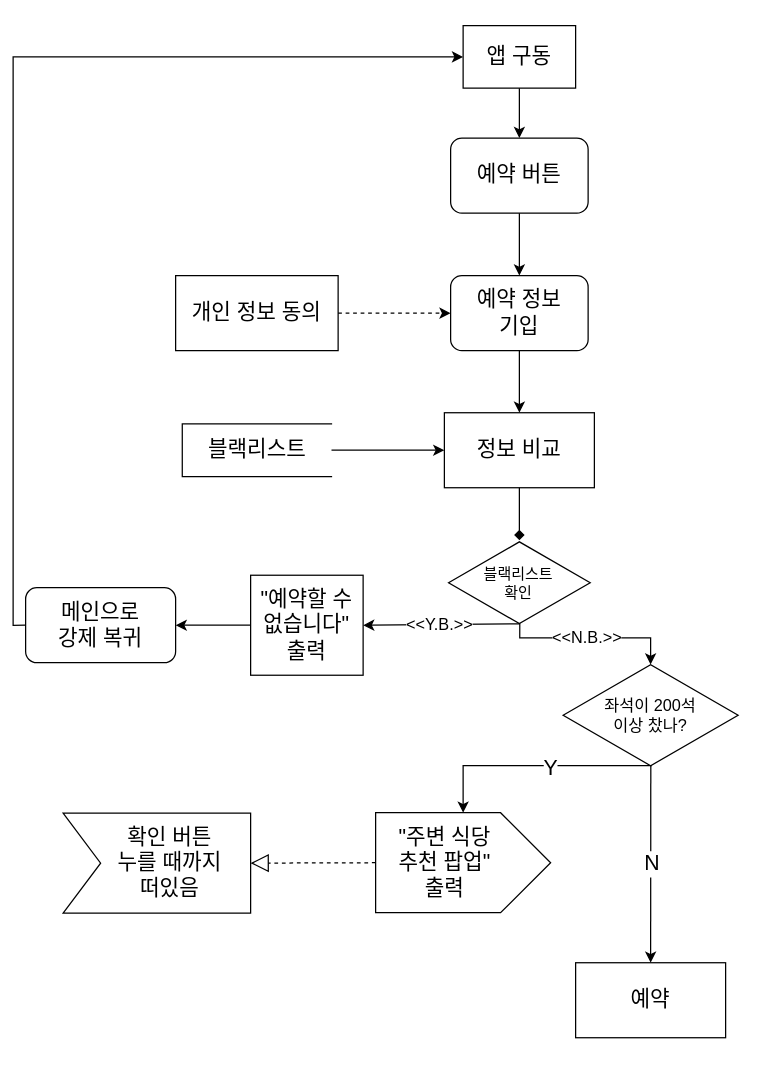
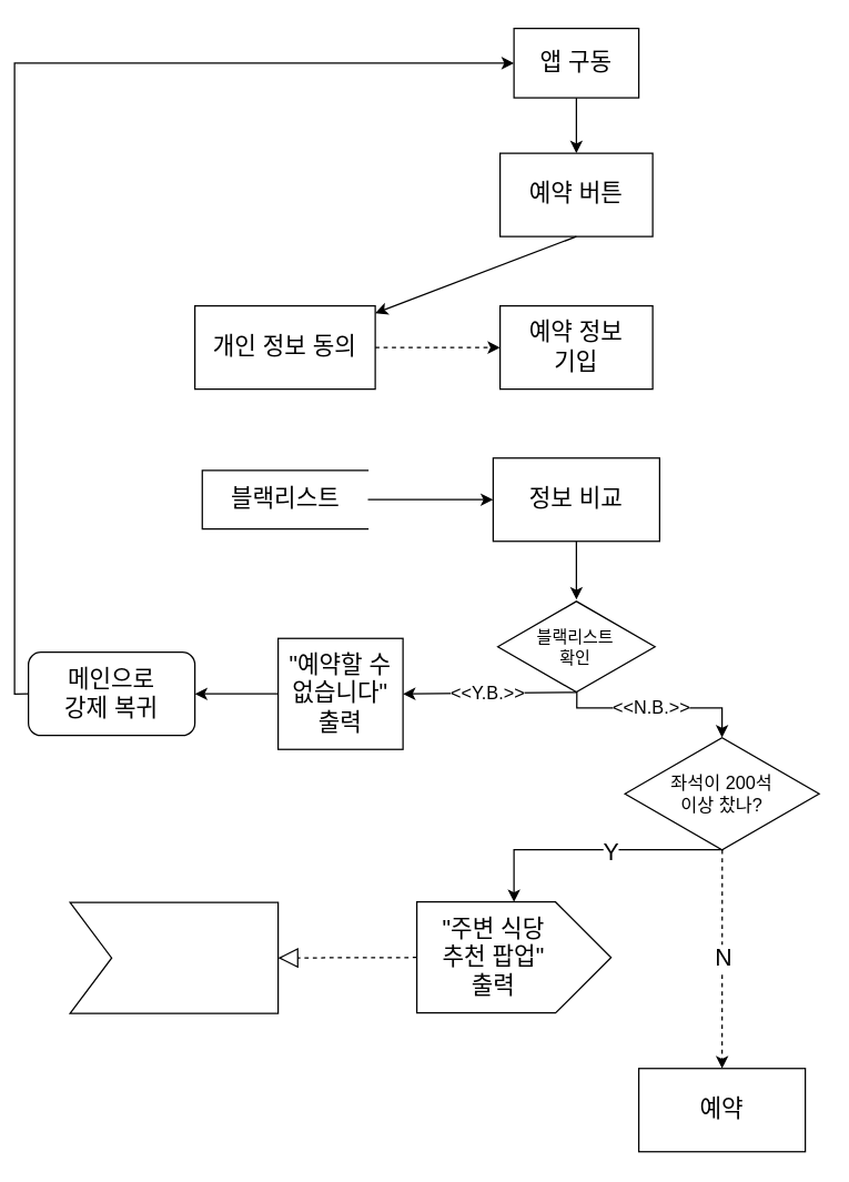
- <mxCell id="3" value="예약 버튼" style="whiteSpace=wrap;html=1;fontSize=17;rounded=1;" vertex="1" parent="1"><mxGeometry x="360" y="110" width="110" height="60" as="geometry" /></mxCell>
+ <mxCell id="3" value="예약 버튼" style="rounded=0;whiteSpace=wrap;html=1;fontSize=17;" vertex="1" parent="1"><mxGeometry x="360" y="110" width="110" height="60" as="geometry" /></mxCell>
- <mxCell id="7" value="" style="endArrow=classic;html=1;rounded=0;fontSize=17;entryX=0.5;entryY=0;entryDx=0;entryDy=0;exitX=0.5;exitY=1;exitDx=0;exitDy=0;" edge="1" parent="1" source="3" target="4"><mxGeometry width="50" height="50" relative="1" as="geometry"><mxPoint x="490" y="230" as="sourcePoint" /><mxPoint x="540" y="180" as="targetPoint" /></mxGeometry></mxCell>
+ <mxCell id="7" value="" style="endArrow=classic;html=1;rounded=0;fontSize=17;exitX=0.5;exitY=1;exitDx=0;exitDy=0;" edge="1" parent="1" source="3" target="5"><mxGeometry width="50" height="50" relative="1" as="geometry"><mxPoint x="490" y="230" as="sourcePoint" /><mxPoint x="540" y="180" as="targetPoint" /></mxGeometry></mxCell>
- <mxCell id="4" value="예약 정보&lt;br&gt;기입" style="whiteSpace=wrap;html=1;fontSize=17;rounded=1;" vertex="1" parent="1"><mxGeometry x="360" y="220" width="110" height="60" as="geometry" /></mxCell>
+ <mxCell id="4" value="예약 정보&lt;br&gt;기입" style="rounded=0;whiteSpace=wrap;html=1;fontSize=17;" vertex="1" parent="1"><mxGeometry x="360" y="220" width="110" height="60" as="geometry" /></mxCell>
- <mxCell id="14" value="" style="endArrow=classic;html=1;rounded=0;fontSize=17;entryX=0.5;entryY=0;entryDx=0;entryDy=0;exitX=0.5;exitY=1;exitDx=0;exitDy=0;" edge="1" parent="1" source="4" target="9"><mxGeometry width="50" height="50" relative="1" as="geometry"><mxPoint x="520" y="360" as="sourcePoint" /><mxPoint x="540" y="390" as="targetPoint" /></mxGeometry></mxCell>
- <mxCell id="15" value="" style="endArrow=diamond;html=1;rounded=0;fontSize=17;exitX=0.5;exitY=1;exitDx=0;exitDy=0;" edge="1" parent="1" source="9" target="13"><mxGeometry width="50" height="50" relative="1" as="geometry"><mxPoint x="510" y="329.69" as="sourcePoint" /><mxPoint x="470" y="439.69" as="targetPoint" /></mxGeometry></mxCell>
+ <mxCell id="15" value="" style="endArrow=classic;html=1;rounded=0;fontSize=17;exitX=0.5;exitY=1;exitDx=0;exitDy=0;" edge="1" parent="1" source="9" target="13"><mxGeometry width="50" height="50" relative="1" as="geometry"><mxPoint x="510" y="329.69" as="sourcePoint" /><mxPoint x="470" y="439.69" as="targetPoint" /></mxGeometry></mxCell>
- <mxCell id="29" value="" style="endArrow=classic;html=1;rounded=0;fontSize=17;entryX=0.5;entryY=0;entryDx=0;entryDy=0;exitX=0.501;exitY=0.98;exitDx=0;exitDy=0;exitPerimeter=0;" edge="1" parent="1" source="20" target="31"><mxGeometry width="50" height="50" relative="1" as="geometry"><mxPoint x="530" y="619.69" as="sourcePoint" /><mxPoint x="530" y="669.69" as="targetPoint" /></mxGeometry></mxCell>
+ <mxCell id="29" value="" style="endArrow=classic;html=1;rounded=0;fontSize=17;entryX=0.5;entryY=0;entryDx=0;entryDy=0;exitX=0.501;exitY=0.98;exitDx=0;exitDy=0;exitPerimeter=0;dashed=1;" edge="1" parent="1" source="20" target="31"><mxGeometry width="50" height="50" relative="1" as="geometry"><mxPoint x="530" y="619.69" as="sourcePoint" /><mxPoint x="530" y="669.69" as="targetPoint" /></mxGeometry></mxCell>
- <mxCell id="33" value="확인 버튼&lt;br&gt;누를 때까지&lt;br&gt;떠있음" style="text;html=1;align=center;verticalAlign=middle;resizable=0;points=[];autosize=1;strokeColor=none;fillColor=none;fontSize=17;" vertex="1" parent="1"><mxGeometry x="80" y="654.69" width="110" height="70" as="geometry" /></mxCell>
